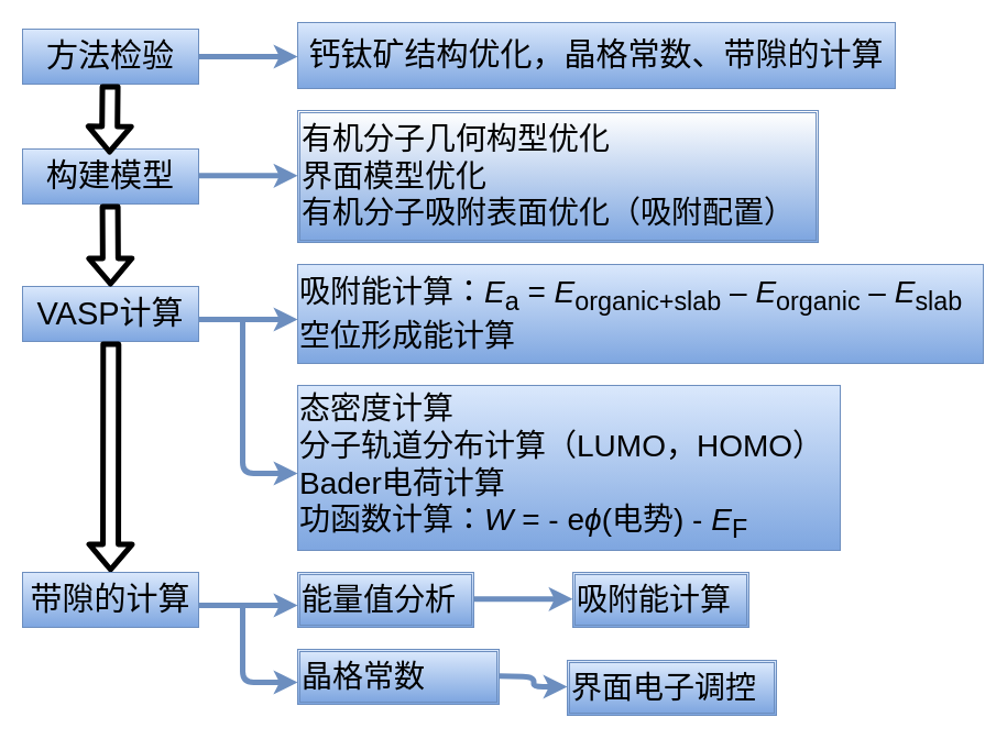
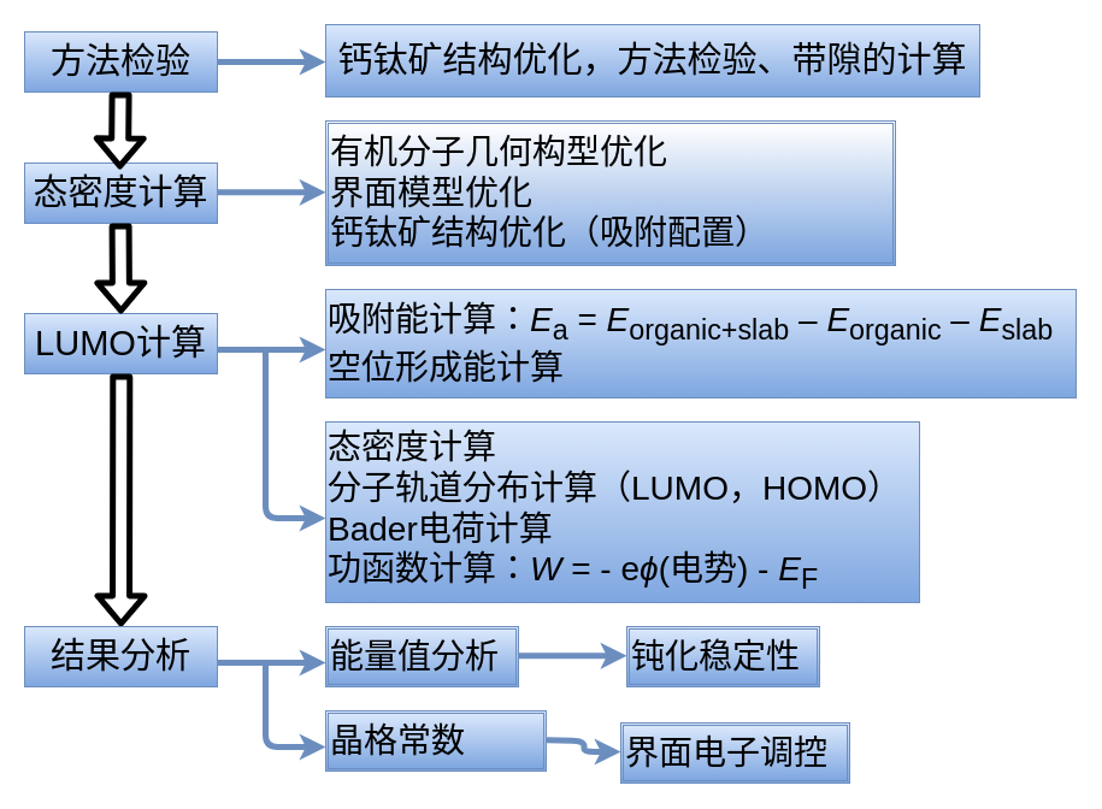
- <mxCell id="2" value="&lt;font&gt;&lt;span style=&quot;font-family: &amp;#34;helvetica&amp;#34; ; text-align: left&quot;&gt;&lt;font style=&quot;font-size: 29px&quot;&gt;钙钛矿结构优化，晶格常数、带隙的计算&lt;/font&gt;&lt;/span&gt;&lt;br&gt;&lt;/font&gt;" style="whiteSpace=wrap;html=1;align=center;gradientColor=#7ea6e0;fillColor=#dae8fc;strokeColor=#6c8ebf;" parent="1" vertex="1"><mxGeometry x="270" y="20" width="543" height="60" as="geometry" /></mxCell>
+ <mxCell id="2" value="&lt;font&gt;&lt;span style=&quot;font-family: &amp;#34;helvetica&amp;#34; ; text-align: left&quot;&gt;&lt;font style=&quot;font-size: 29px&quot;&gt;钙钛矿结构优化，方法检验、带隙的计算&lt;/font&gt;&lt;/span&gt;&lt;br&gt;&lt;/font&gt;" style="whiteSpace=wrap;html=1;align=center;gradientColor=#7ea6e0;fillColor=#dae8fc;strokeColor=#6c8ebf;" parent="1" vertex="1"><mxGeometry x="270" y="20" width="543" height="60" as="geometry" /></mxCell>
- <mxCell id="5" value="&lt;p style=&quot;margin-top: 0pt ; margin-bottom: 0pt ; margin-left: 0in ; text-align: left ; direction: ltr ; unicode-bidi: embed ; word-break: normal&quot;&gt;&lt;font style=&quot;font-size: 29px&quot;&gt;构建模型&lt;/font&gt;&lt;/p&gt;" style="whiteSpace=wrap;html=1;align=center;fillColor=#dae8fc;strokeColor=#6c8ebf;gradientColor=#7ea6e0;" parent="1" vertex="1"><mxGeometry x="20" y="135" width="160" height="50" as="geometry" /></mxCell>
+ <mxCell id="5" value="&lt;p style=&quot;margin-top: 0pt ; margin-bottom: 0pt ; margin-left: 0in ; text-align: left ; direction: ltr ; unicode-bidi: embed ; word-break: normal&quot;&gt;&lt;font style=&quot;font-size: 29px&quot;&gt;态密度计算&lt;/font&gt;&lt;/p&gt;" style="whiteSpace=wrap;html=1;align=center;fillColor=#dae8fc;strokeColor=#6c8ebf;gradientColor=#7ea6e0;" parent="1" vertex="1"><mxGeometry x="20" y="135" width="160" height="50" as="geometry" /></mxCell>
- <mxCell id="7" value="&lt;div style=&quot;font-size: 28px&quot;&gt;&lt;font style=&quot;font-size: 28px&quot;&gt;&lt;span&gt;有机&lt;/span&gt;分子几何构型优化&lt;/font&gt;&lt;/div&gt;&lt;font style=&quot;font-size: 28px&quot;&gt;&lt;div&gt;&lt;span&gt;界面模型&lt;/span&gt;&lt;span&gt;优化&lt;/span&gt;&lt;/div&gt;&lt;/font&gt;&lt;p style=&quot;margin-top: 0pt ; margin-bottom: 0pt ; margin-left: 0in ; direction: ltr ; unicode-bidi: embed ; word-break: normal ; font-size: 28px&quot;&gt;&lt;font style=&quot;font-size: 28px&quot;&gt;&lt;span style=&quot;color: black&quot;&gt;有机分子吸附表面优化（吸附配置&lt;/span&gt;&lt;span style=&quot;color: black&quot;&gt;）&lt;/span&gt;&lt;/font&gt;&lt;/p&gt;" style="shape=ext;double=1;whiteSpace=wrap;html=1;align=left;gradientColor=#7ea6e0;strokeColor=#6c8ebf;" parent="1" vertex="1"><mxGeometry x="270" y="100" width="473" height="120" as="geometry" /></mxCell>
+ <mxCell id="7" value="&lt;div style=&quot;font-size: 28px&quot;&gt;&lt;font style=&quot;font-size: 28px&quot;&gt;&lt;span&gt;有机&lt;/span&gt;分子几何构型优化&lt;/font&gt;&lt;/div&gt;&lt;font style=&quot;font-size: 28px&quot;&gt;&lt;div&gt;&lt;span&gt;界面模型&lt;/span&gt;&lt;span&gt;优化&lt;/span&gt;&lt;/div&gt;&lt;/font&gt;&lt;p style=&quot;margin-top: 0pt ; margin-bottom: 0pt ; margin-left: 0in ; direction: ltr ; unicode-bidi: embed ; word-break: normal ; font-size: 28px&quot;&gt;&lt;font style=&quot;font-size: 28px&quot;&gt;&lt;span style=&quot;color: black&quot;&gt;钙钛矿结构优化（吸附配置&lt;/span&gt;&lt;span style=&quot;color: black&quot;&gt;）&lt;/span&gt;&lt;/font&gt;&lt;/p&gt;" style="shape=ext;double=1;whiteSpace=wrap;html=1;align=left;gradientColor=#7ea6e0;strokeColor=#6c8ebf;" parent="1" vertex="1"><mxGeometry x="270" y="100" width="473" height="120" as="geometry" /></mxCell>
- <mxCell id="8" value="&lt;p style=&quot;margin-top: 0pt ; margin-bottom: 0pt ; margin-left: 0in ; text-align: left ; direction: ltr ; unicode-bidi: embed ; word-break: normal ; font-size: 29px&quot;&gt;&lt;span style=&quot;font-family: &amp;#34;arial&amp;#34;&quot;&gt;VASP&lt;/span&gt;&lt;span&gt;计算&lt;/span&gt;&lt;/p&gt;" style="whiteSpace=wrap;html=1;align=center;fillColor=#dae8fc;strokeColor=#6c8ebf;gradientColor=#7ea6e0;" parent="1" vertex="1"><mxGeometry x="20" y="260" width="160" height="50" as="geometry" /></mxCell>
+ <mxCell id="8" value="&lt;p style=&quot;margin-top: 0pt ; margin-bottom: 0pt ; margin-left: 0in ; text-align: left ; direction: ltr ; unicode-bidi: embed ; word-break: normal ; font-size: 29px&quot;&gt;&lt;span style=&quot;font-family: &amp;#34;arial&amp;#34;&quot;&gt;LUMO&lt;/span&gt;&lt;span&gt;计算&lt;/span&gt;&lt;/p&gt;" style="whiteSpace=wrap;html=1;align=center;fillColor=#dae8fc;strokeColor=#6c8ebf;gradientColor=#7ea6e0;" parent="1" vertex="1"><mxGeometry x="20" y="260" width="160" height="50" as="geometry" /></mxCell>
- <mxCell id="16" value="&lt;p style=&quot;margin-top: 0pt ; margin-bottom: 0pt ; margin-left: 0in ; text-align: left ; direction: ltr ; unicode-bidi: embed ; word-break: normal&quot;&gt;&lt;span&gt;&lt;font style=&quot;font-size: 29px&quot;&gt;带隙的计算&lt;/font&gt;&lt;/span&gt;&lt;/p&gt;" style="whiteSpace=wrap;html=1;align=center;fillColor=#dae8fc;strokeColor=#6c8ebf;gradientColor=#7ea6e0;" parent="1" vertex="1"><mxGeometry x="20" y="520" width="160" height="50" as="geometry" /></mxCell>
+ <mxCell id="16" value="&lt;p style=&quot;margin-top: 0pt ; margin-bottom: 0pt ; margin-left: 0in ; text-align: left ; direction: ltr ; unicode-bidi: embed ; word-break: normal&quot;&gt;&lt;span&gt;&lt;font style=&quot;font-size: 29px&quot;&gt;结果分析&lt;/font&gt;&lt;/span&gt;&lt;/p&gt;" style="whiteSpace=wrap;html=1;align=center;fillColor=#dae8fc;strokeColor=#6c8ebf;gradientColor=#7ea6e0;" parent="1" vertex="1"><mxGeometry x="20" y="520" width="160" height="50" as="geometry" /></mxCell>
- <mxCell id="18" value="&lt;p style=&quot;margin-top: 0pt ; margin-bottom: 0pt ; margin-left: 0in ; direction: ltr ; unicode-bidi: embed ; word-break: normal ; font-size: 28px&quot;&gt;吸附能计算&lt;/p&gt;" style="shape=ext;double=1;rounded=0;whiteSpace=wrap;html=1;align=left;gradientColor=#7ea6e0;fillColor=#dae8fc;strokeColor=#6c8ebf;" parent="1" vertex="1"><mxGeometry x="520" y="520" width="160" height="50" as="geometry" /></mxCell>
+ <mxCell id="18" value="&lt;p style=&quot;margin-top: 0pt ; margin-bottom: 0pt ; margin-left: 0in ; direction: ltr ; unicode-bidi: embed ; word-break: normal ; font-size: 28px&quot;&gt;钝化稳定性&lt;/p&gt;" style="shape=ext;double=1;rounded=0;whiteSpace=wrap;html=1;align=left;gradientColor=#7ea6e0;fillColor=#dae8fc;strokeColor=#6c8ebf;" parent="1" vertex="1"><mxGeometry x="520" y="520" width="160" height="50" as="geometry" /></mxCell>
